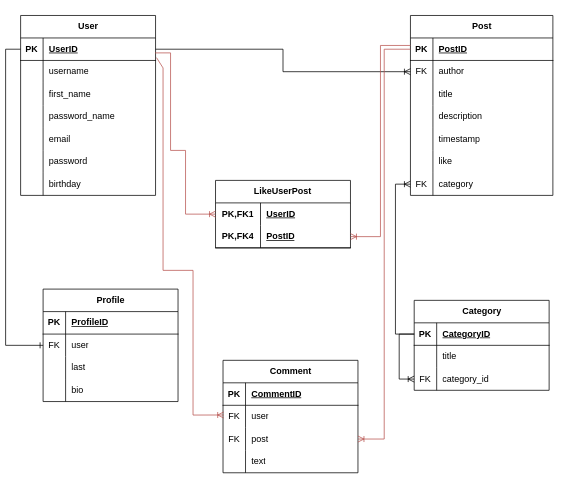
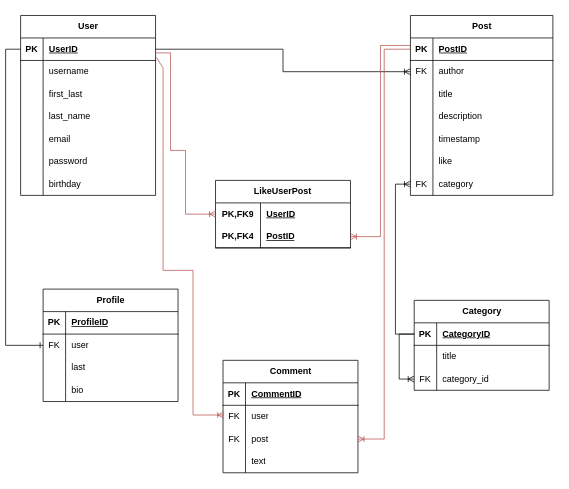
- <mxCell id="12" value="first_name" style="shape=partialRectangle;connectable=0;fillColor=none;top=0;left=0;bottom=0;right=0;align=left;spacingLeft=6;overflow=hidden;whiteSpace=wrap;html=1;" parent="10" vertex="1"><mxGeometry x="30" width="150" height="30" as="geometry"><mxRectangle width="150" height="30" as="alternateBounds" /></mxGeometry></mxCell>
+ <mxCell id="12" value="first_last" style="shape=partialRectangle;connectable=0;fillColor=none;top=0;left=0;bottom=0;right=0;align=left;spacingLeft=6;overflow=hidden;whiteSpace=wrap;html=1;" parent="10" vertex="1"><mxGeometry x="30" width="150" height="30" as="geometry"><mxRectangle width="150" height="30" as="alternateBounds" /></mxGeometry></mxCell>
- <mxCell id="15" value="password_name" style="shape=partialRectangle;connectable=0;fillColor=none;top=0;left=0;bottom=0;right=0;align=left;spacingLeft=6;overflow=hidden;whiteSpace=wrap;html=1;" parent="13" vertex="1"><mxGeometry x="30" width="150" height="30" as="geometry"><mxRectangle width="150" height="30" as="alternateBounds" /></mxGeometry></mxCell>
+ <mxCell id="15" value="last_name" style="shape=partialRectangle;connectable=0;fillColor=none;top=0;left=0;bottom=0;right=0;align=left;spacingLeft=6;overflow=hidden;whiteSpace=wrap;html=1;" parent="13" vertex="1"><mxGeometry x="30" width="150" height="30" as="geometry"><mxRectangle width="150" height="30" as="alternateBounds" /></mxGeometry></mxCell>
- <mxCell id="50" value="PK,FK1" style="shape=partialRectangle;connectable=0;fillColor=none;top=0;left=0;bottom=0;right=0;fontStyle=1;overflow=hidden;html=1;whiteSpace=wrap;" parent="49" vertex="1"><mxGeometry width="60" height="30" as="geometry"><mxRectangle width="60" height="30" as="alternateBounds" /></mxGeometry></mxCell>
+ <mxCell id="50" value="PK,FK9" style="shape=partialRectangle;connectable=0;fillColor=none;top=0;left=0;bottom=0;right=0;fontStyle=1;overflow=hidden;html=1;whiteSpace=wrap;" parent="49" vertex="1"><mxGeometry width="60" height="30" as="geometry"><mxRectangle width="60" height="30" as="alternateBounds" /></mxGeometry></mxCell>
